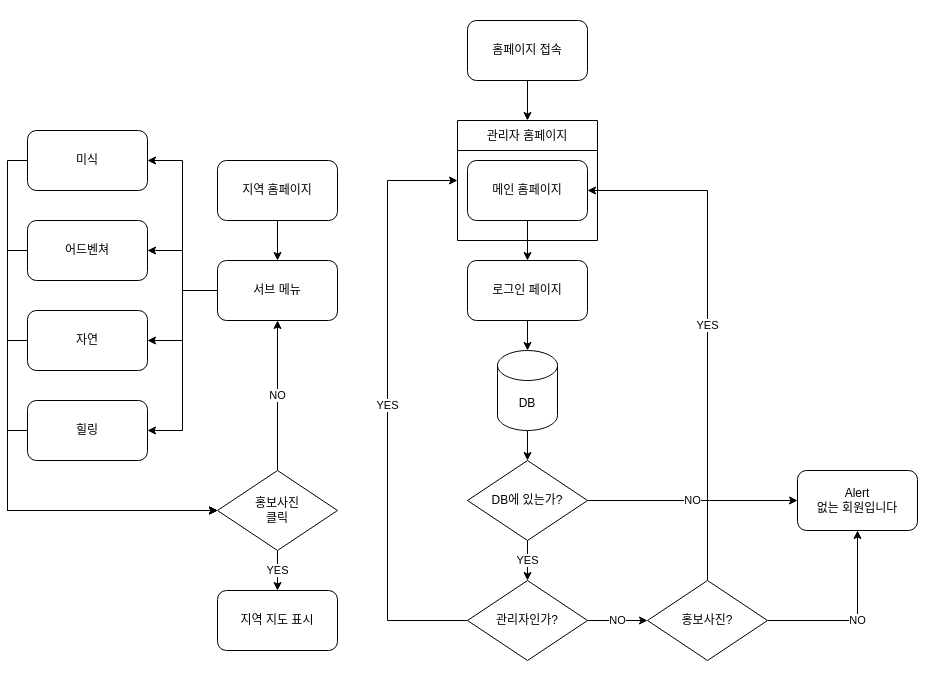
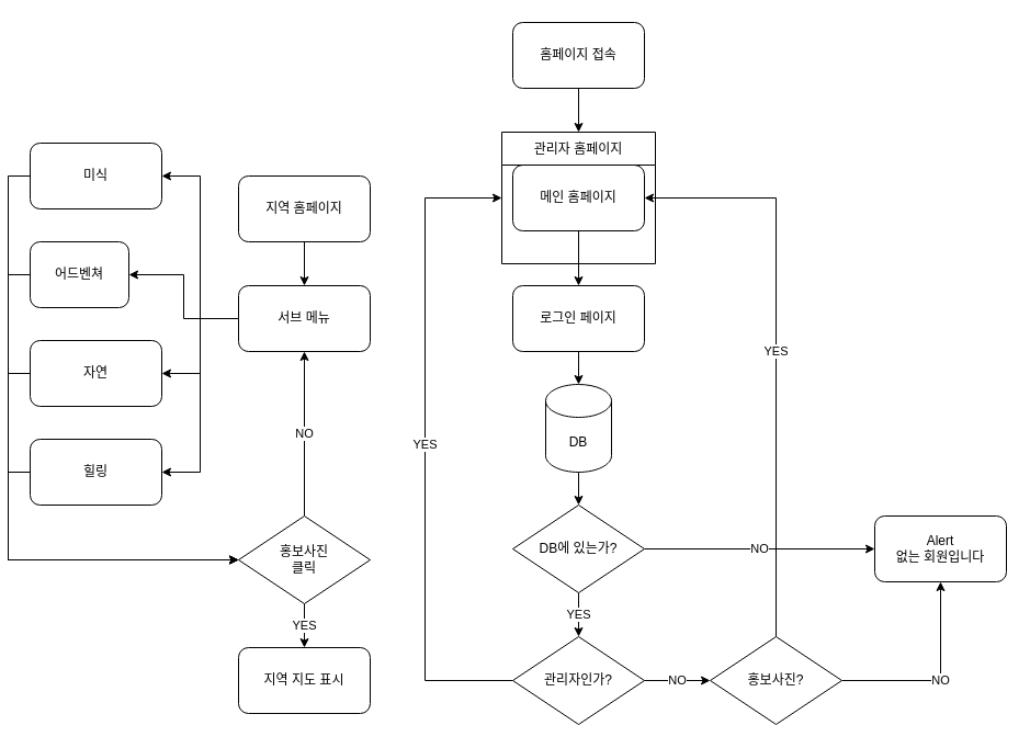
- <mxCell id="3" value="메인 홈페이지" style="rounded=1;whiteSpace=wrap;html=1;" vertex="1" parent="1"><mxGeometry x="460" y="160" width="120" height="60" as="geometry" /></mxCell>
+ <mxCell id="3" value="메인 홈페이지" style="rounded=1;whiteSpace=wrap;html=1;" vertex="1" parent="1"><mxGeometry x="460" y="150" width="120" height="60" as="geometry" /></mxCell>
- <mxCell id="31" value="어드벤쳐" style="rounded=1;whiteSpace=wrap;html=1;" vertex="1" parent="1"><mxGeometry x="20" y="220" width="120" height="60" as="geometry" /></mxCell>
+ <mxCell id="31" value="어드벤쳐" style="rounded=1;whiteSpace=wrap;html=1;" vertex="1" parent="1"><mxGeometry x="20" y="220" width="90" height="60" as="geometry" /></mxCell>
